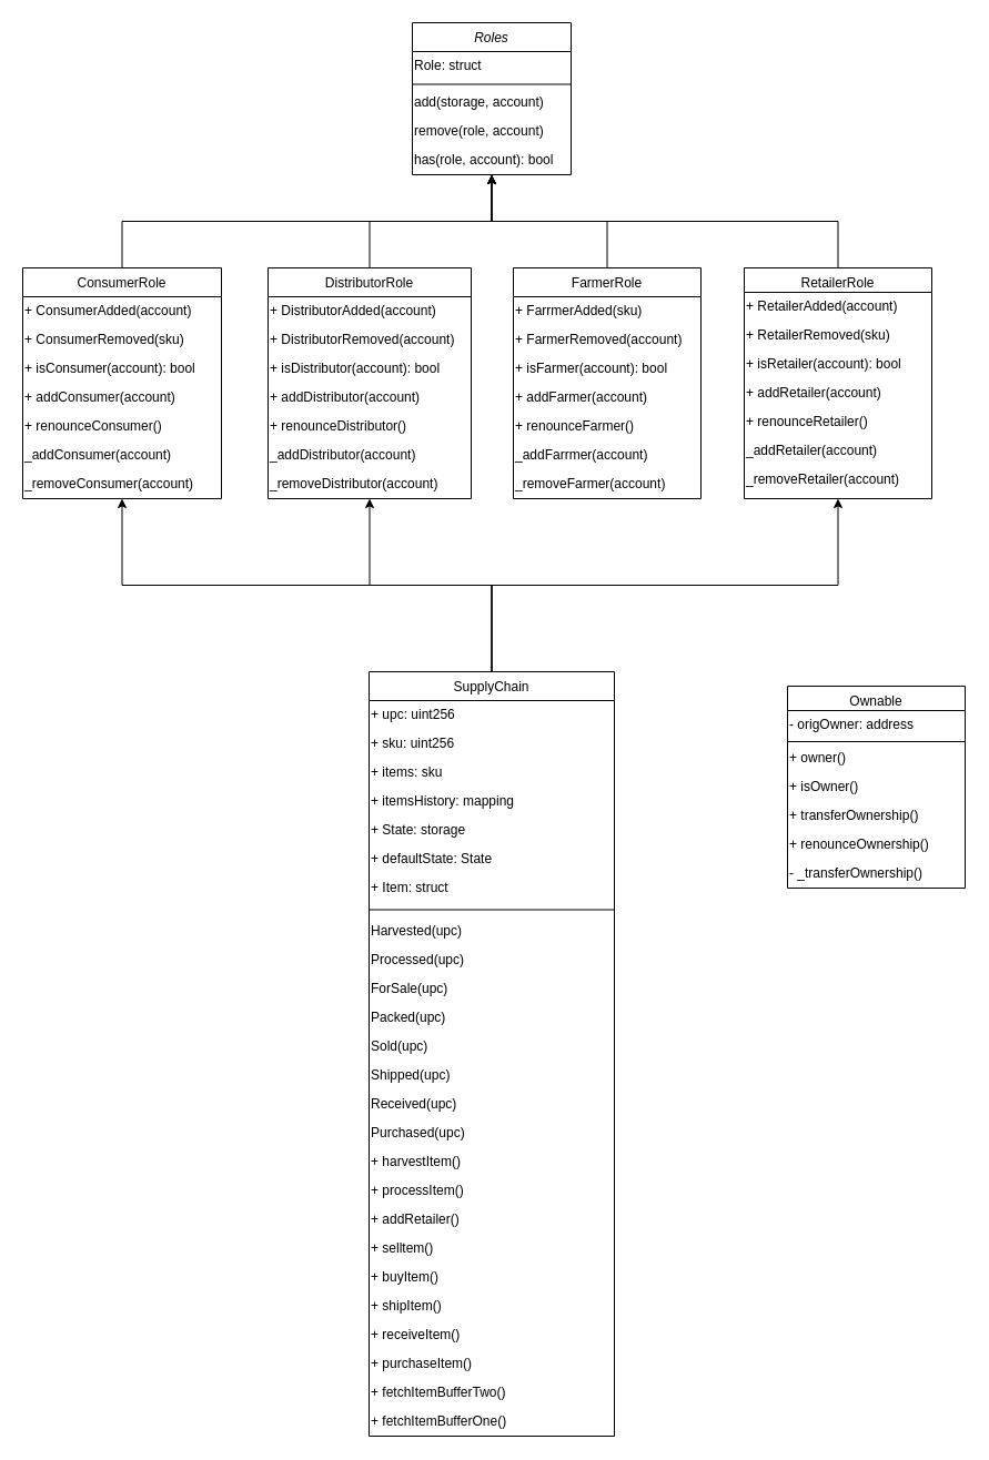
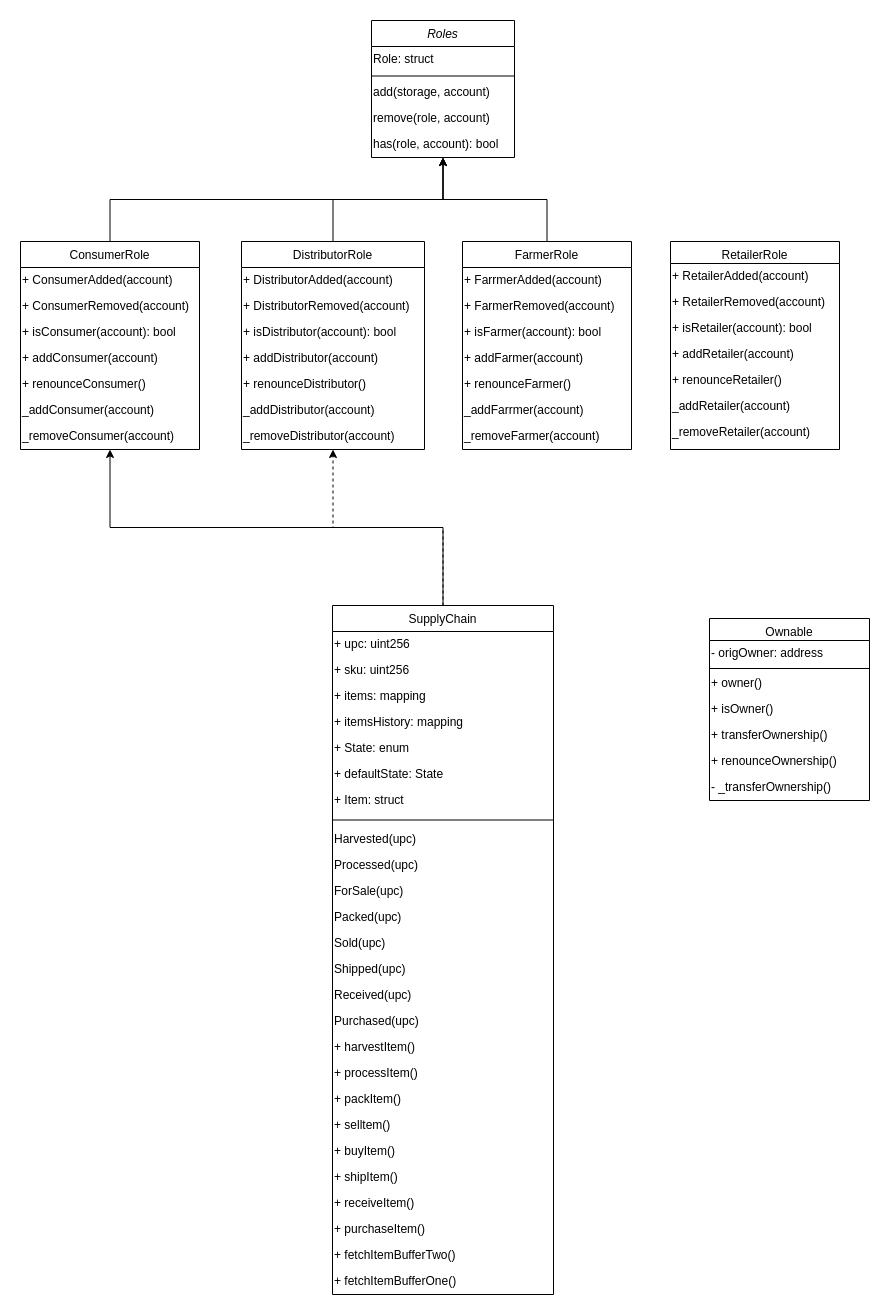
- <mxCell id="73" style="edgeStyle=orthogonalEdgeStyle;rounded=0;orthogonalLoop=1;jettySize=auto;html=1;exitX=0.5;exitY=0;exitDx=0;exitDy=0;" edge="1" parent="1" source="74" target="2"><mxGeometry relative="1" as="geometry" /></mxCell>
- <mxCell id="66" value="&lt;div align=&quot;left&quot;&gt;+ FarrmerAdded(sku)&lt;span style=&quot;white-space: pre&quot;&gt;&lt;/span&gt;&lt;/div&gt;" style="text;html=1;align=left;verticalAlign=middle;resizable=0;points=[];autosize=1;strokeColor=none;" parent="65" vertex="1"><mxGeometry y="26" width="169" height="26" as="geometry" /></mxCell>
+ <mxCell id="66" value="&lt;div align=&quot;left&quot;&gt;+ FarrmerAdded(account)&lt;span style=&quot;white-space: pre&quot;&gt;&lt;/span&gt;&lt;/div&gt;" style="text;html=1;align=left;verticalAlign=middle;resizable=0;points=[];autosize=1;strokeColor=none;" parent="65" vertex="1"><mxGeometry y="26" width="169" height="26" as="geometry" /></mxCell>
- <mxCell id="76" value="&lt;div align=&quot;left&quot;&gt;+ Retailer&lt;span style=&quot;white-space: pre&quot;&gt;&lt;/span&gt;Removed(sku)&lt;/div&gt;" style="text;html=1;align=left;verticalAlign=middle;resizable=0;points=[];autosize=1;strokeColor=none;" parent="74" vertex="1"><mxGeometry y="48" width="169" height="26" as="geometry" /></mxCell>
+ <mxCell id="76" value="&lt;div align=&quot;left&quot;&gt;+ Retailer&lt;span style=&quot;white-space: pre&quot;&gt;&lt;/span&gt;Removed(account)&lt;/div&gt;" style="text;html=1;align=left;verticalAlign=middle;resizable=0;points=[];autosize=1;strokeColor=none;" parent="74" vertex="1"><mxGeometry y="48" width="169" height="26" as="geometry" /></mxCell>
- <mxCell id="11" value="&lt;div align=&quot;left&quot;&gt;+ ConsumerRemoved(sku)&lt;/div&gt;" style="text;html=1;align=left;verticalAlign=middle;resizable=0;points=[];autosize=1;strokeColor=none;" parent="9" vertex="1"><mxGeometry y="52" width="179" height="26" as="geometry" /></mxCell>
+ <mxCell id="11" value="&lt;div align=&quot;left&quot;&gt;+ ConsumerRemoved(account)&lt;/div&gt;" style="text;html=1;align=left;verticalAlign=middle;resizable=0;points=[];autosize=1;strokeColor=none;" parent="9" vertex="1"><mxGeometry y="52" width="179" height="26" as="geometry" /></mxCell>
- <mxCell id="26" style="edgeStyle=orthogonalEdgeStyle;rounded=0;orthogonalLoop=1;jettySize=auto;html=1;" edge="1" parent="1" source="28" target="56"><mxGeometry relative="1" as="geometry" /></mxCell>
+ <mxCell id="26" style="edgeStyle=orthogonalEdgeStyle;rounded=0;orthogonalLoop=1;jettySize=auto;html=1;dashed=1;" edge="1" parent="1" source="28" target="56"><mxGeometry relative="1" as="geometry" /></mxCell>
- <mxCell id="25" style="edgeStyle=orthogonalEdgeStyle;rounded=0;orthogonalLoop=1;jettySize=auto;html=1;exitX=0.5;exitY=0;exitDx=0;exitDy=0;" edge="1" parent="1" source="28" target="74"><mxGeometry relative="1" as="geometry" /></mxCell>
- <mxCell id="31" value="&lt;div align=&quot;left&quot;&gt;+ items: sku&lt;/div&gt;" style="text;html=1;align=left;verticalAlign=middle;resizable=0;points=[];autosize=1;strokeColor=none;" vertex="1" parent="28"><mxGeometry y="78" width="221" height="26" as="geometry" /></mxCell>
+ <mxCell id="31" value="&lt;div align=&quot;left&quot;&gt;+ items: mapping&lt;/div&gt;" style="text;html=1;align=left;verticalAlign=middle;resizable=0;points=[];autosize=1;strokeColor=none;" vertex="1" parent="28"><mxGeometry y="78" width="221" height="26" as="geometry" /></mxCell>
- <mxCell id="33" value="&lt;div align=&quot;left&quot;&gt;+ State: storage&lt;/div&gt;" style="text;html=1;align=left;verticalAlign=middle;resizable=0;points=[];autosize=1;strokeColor=none;" vertex="1" parent="28"><mxGeometry y="130" width="221" height="26" as="geometry" /></mxCell>
+ <mxCell id="33" value="&lt;div align=&quot;left&quot;&gt;+ State: enum&lt;/div&gt;" style="text;html=1;align=left;verticalAlign=middle;resizable=0;points=[];autosize=1;strokeColor=none;" vertex="1" parent="28"><mxGeometry y="130" width="221" height="26" as="geometry" /></mxCell>
- <mxCell id="47" value="&lt;div align=&quot;left&quot;&gt;+ addRetailer()&lt;/div&gt;" style="text;html=1;align=left;verticalAlign=middle;resizable=0;points=[];autosize=1;strokeColor=none;" vertex="1" parent="28"><mxGeometry y="481" width="221" height="26" as="geometry" /></mxCell>
+ <mxCell id="47" value="&lt;div align=&quot;left&quot;&gt;+ packItem()&lt;/div&gt;" style="text;html=1;align=left;verticalAlign=middle;resizable=0;points=[];autosize=1;strokeColor=none;" vertex="1" parent="28"><mxGeometry y="481" width="221" height="26" as="geometry" /></mxCell>
